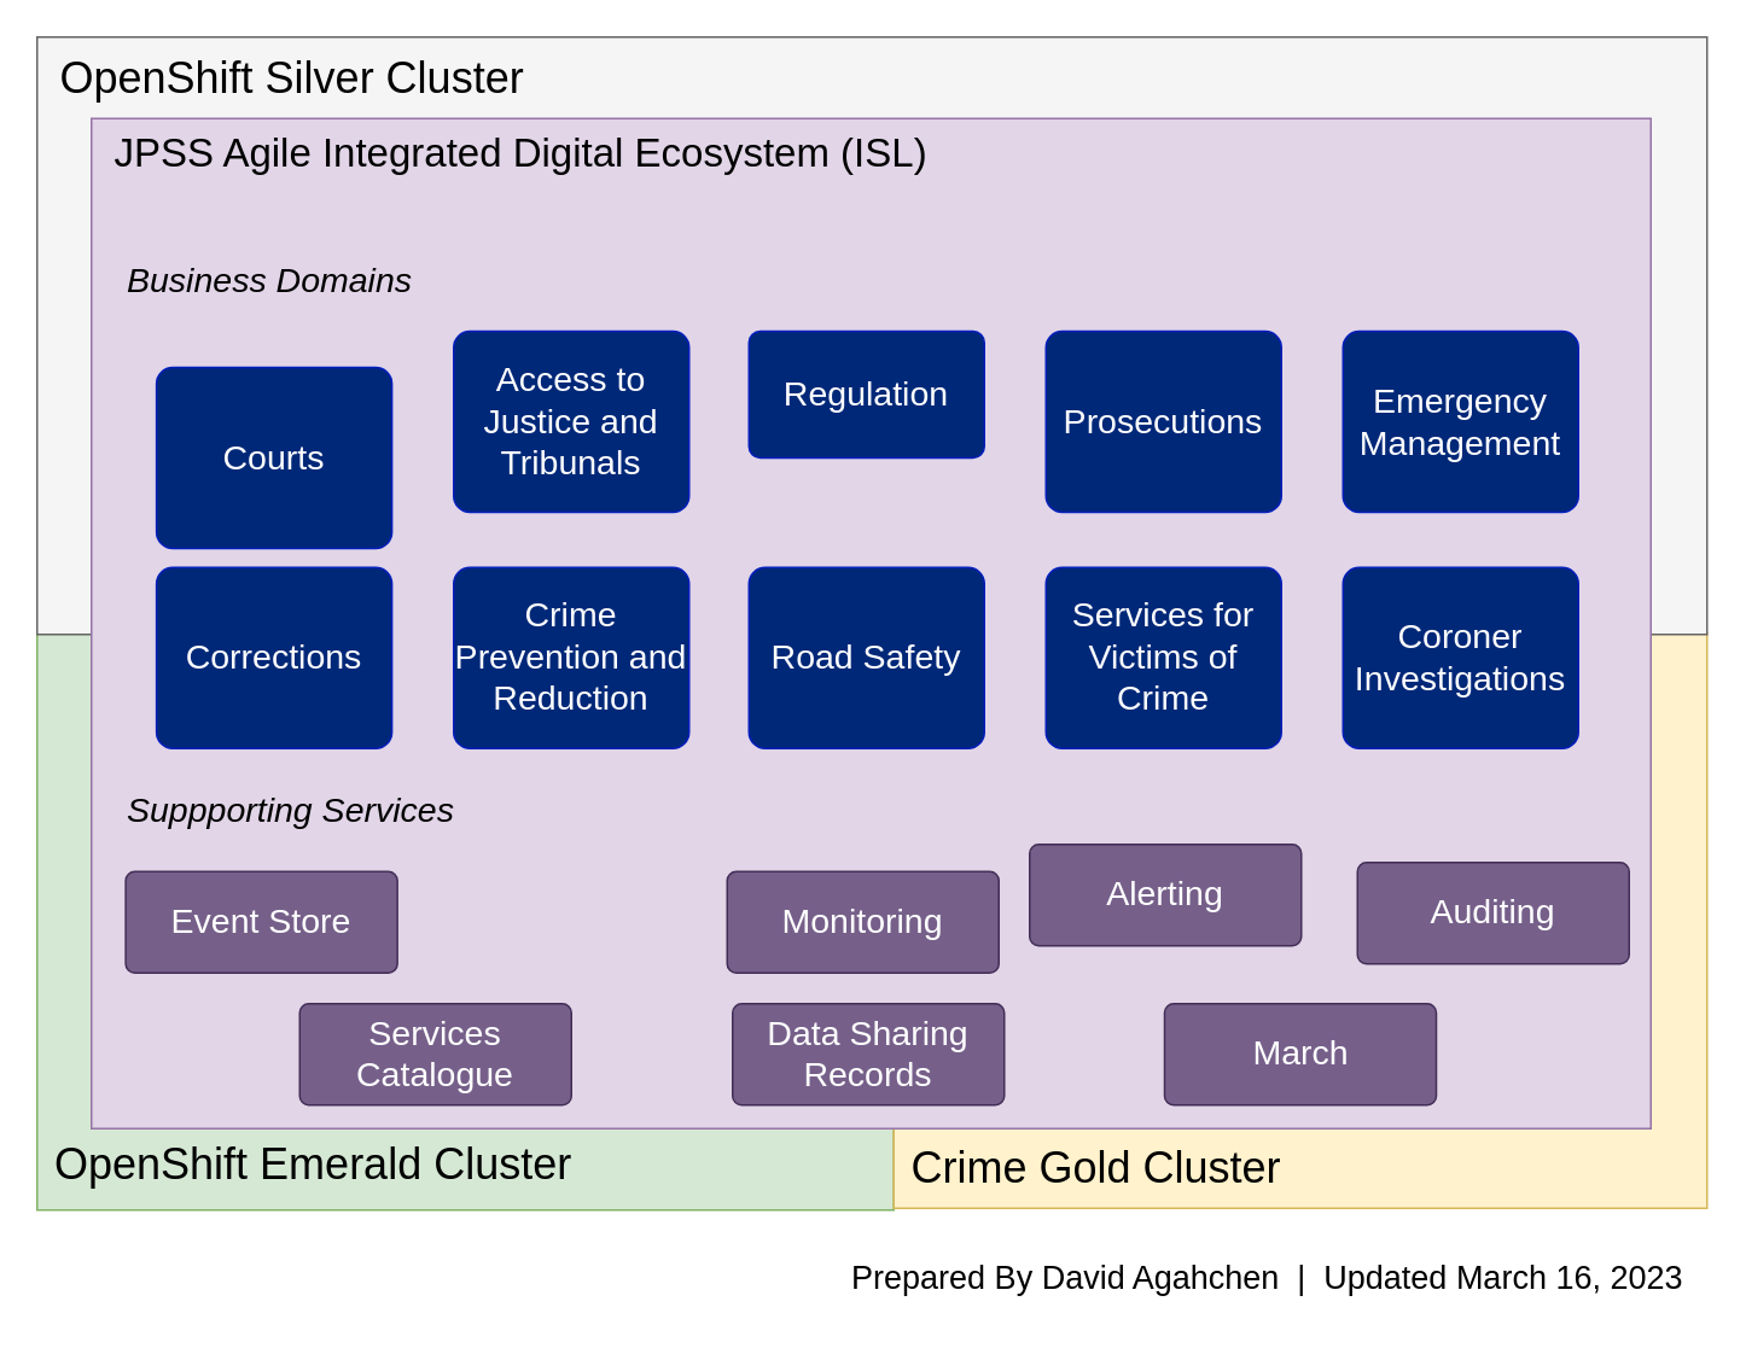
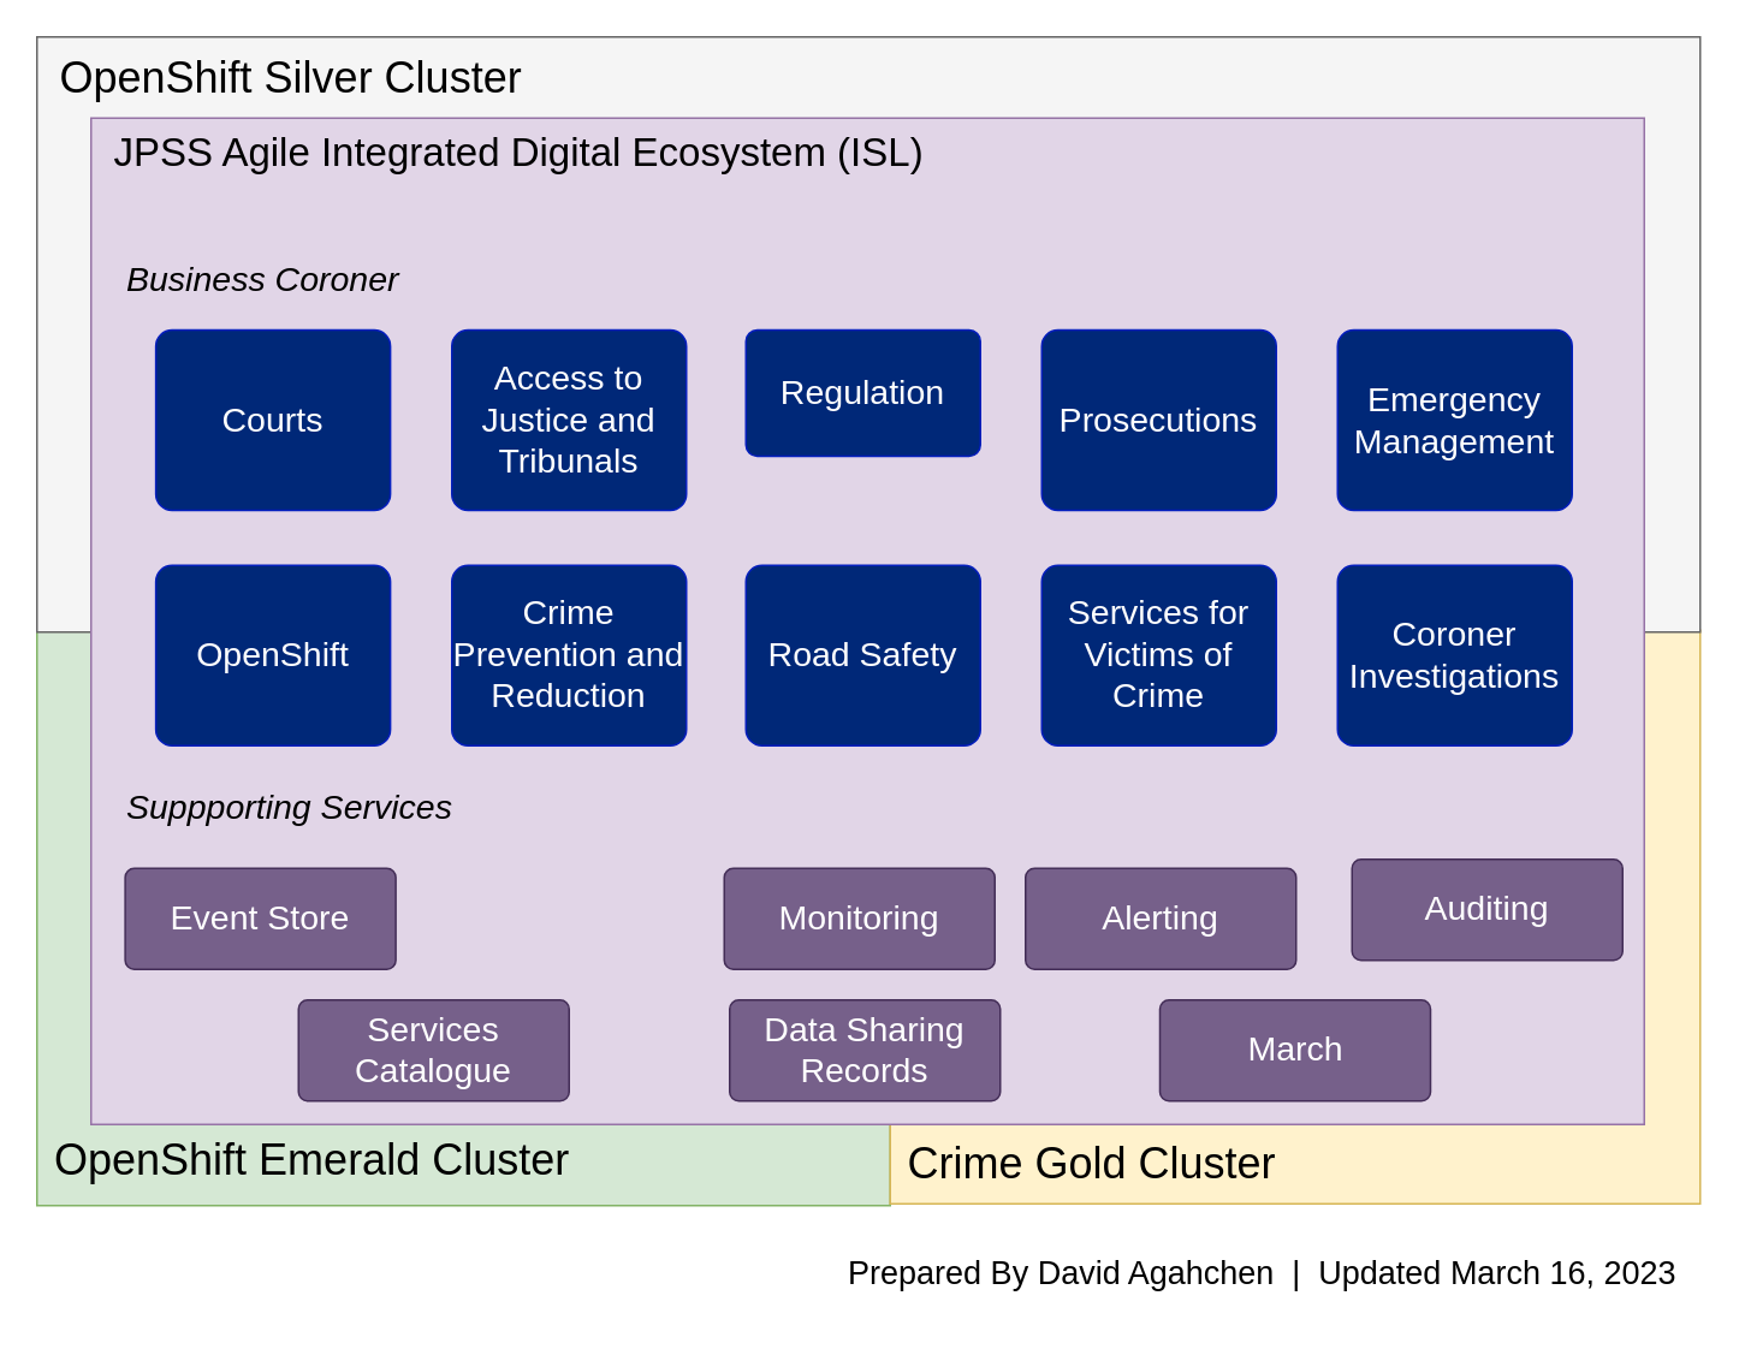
- <mxCell id="22" value="&lt;span style=&quot;font-weight: 400; font-size: 19px;&quot;&gt;Business Domains&lt;/span&gt;" style="text;strokeColor=none;fillColor=none;html=1;fontSize=19;fontStyle=3;verticalAlign=middle;align=left;rounded=1;labelBackgroundColor=none;fontColor=#000000;" parent="1" vertex="1"><mxGeometry x="68" y="132" width="180" height="45" as="geometry" /></mxCell>
+ <mxCell id="22" value="&lt;span style=&quot;font-weight: 400; font-size: 19px;&quot;&gt;Business Coroner&lt;/span&gt;" style="text;strokeColor=none;fillColor=none;html=1;fontSize=19;fontStyle=3;verticalAlign=middle;align=left;rounded=1;labelBackgroundColor=none;fontColor=#000000;" parent="1" vertex="1"><mxGeometry x="68" y="132" width="180" height="45" as="geometry" /></mxCell>
- <mxCell id="8" value="Courts" style="rounded=1;whiteSpace=wrap;html=1;fontSize=19;arcSize=9;horizontal=1;verticalAlign=middle;fillColor=#002878;fontColor=#ffffff;strokeColor=#001DBC;" parent="1" vertex="1"><mxGeometry x="85.91" y="202.5" width="130" height="100" as="geometry" /></mxCell>
+ <mxCell id="8" value="Courts" style="rounded=1;whiteSpace=wrap;html=1;fontSize=19;arcSize=9;horizontal=1;verticalAlign=middle;fillColor=#002878;fontColor=#ffffff;strokeColor=#001DBC;" parent="1" vertex="1"><mxGeometry x="85.91" y="182.5" width="130" height="100" as="geometry" /></mxCell>
- <mxCell id="13" value="Corrections" style="rounded=1;whiteSpace=wrap;html=1;fontSize=19;arcSize=9;fillColor=#002878;fontColor=#ffffff;strokeColor=#001DBC;" parent="1" vertex="1"><mxGeometry x="85.91" y="313" width="130" height="100" as="geometry" /></mxCell>
+ <mxCell id="13" value="OpenShift" style="rounded=1;whiteSpace=wrap;html=1;fontSize=19;arcSize=9;fillColor=#002878;fontColor=#ffffff;strokeColor=#001DBC;" parent="1" vertex="1"><mxGeometry x="85.91" y="313" width="130" height="100" as="geometry" /></mxCell>
- <mxCell id="25" value="Alerting" style="rounded=1;whiteSpace=wrap;html=1;fillColor=#76608a;strokeColor=#432D57;fontSize=19;arcSize=9;fontColor=#ffffff;flipH=0;" parent="1" vertex="1"><mxGeometry x="568" y="466" width="150" height="56" as="geometry" /></mxCell>
+ <mxCell id="25" value="Alerting" style="rounded=1;whiteSpace=wrap;html=1;fillColor=#76608a;strokeColor=#432D57;fontSize=19;arcSize=9;fontColor=#ffffff;flipH=0;" parent="1" vertex="1"><mxGeometry x="568" y="481" width="150" height="56" as="geometry" /></mxCell>
